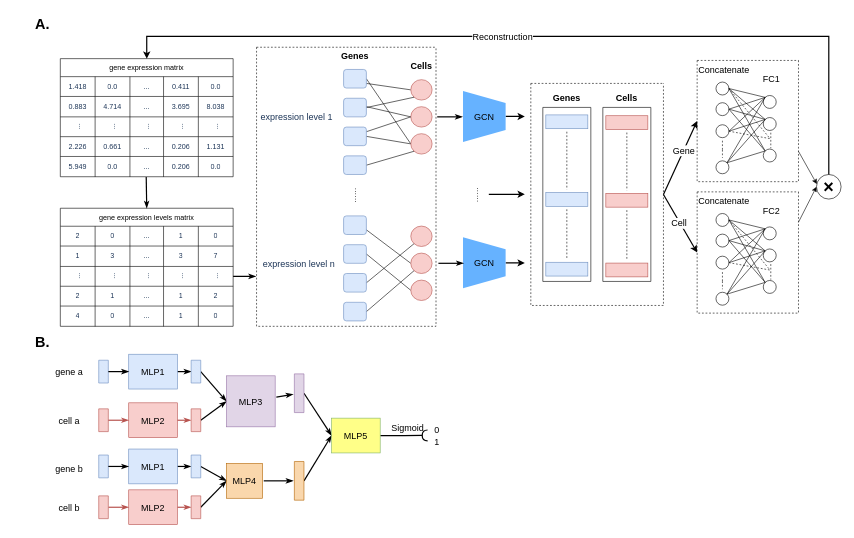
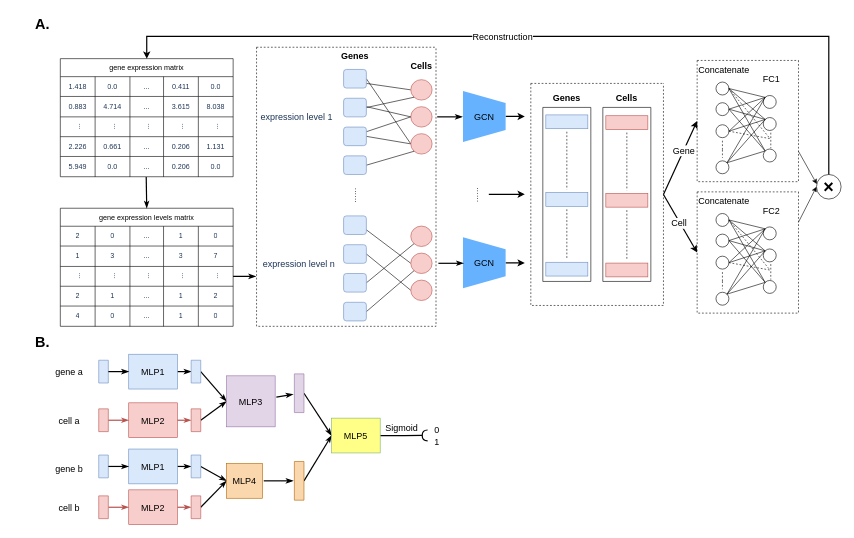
- <mxCell id="13" value="&lt;span&gt;3.695&lt;/span&gt;" style="shape=partialRectangle;html=1;whiteSpace=wrap;connectable=0;overflow=hidden;fillColor=none;top=0;left=0;bottom=0;right=0;pointerEvents=1;strokeColor=#457B9D;fontColor=#1D3557;" parent="9" vertex="1"><mxGeometry x="172" width="58" height="34" as="geometry"><mxRectangle width="58" height="34" as="alternateBounds" /></mxGeometry></mxCell>
+ <mxCell id="13" value="&lt;span&gt;3.615&lt;/span&gt;" style="shape=partialRectangle;html=1;whiteSpace=wrap;connectable=0;overflow=hidden;fillColor=none;top=0;left=0;bottom=0;right=0;pointerEvents=1;strokeColor=#457B9D;fontColor=#1D3557;" parent="9" vertex="1"><mxGeometry x="172" width="58" height="34" as="geometry"><mxRectangle width="58" height="34" as="alternateBounds" /></mxGeometry></mxCell>
- <mxCell id="141" value="Sigmoid" style="text;strokeColor=none;fillColor=none;align=center;verticalAlign=middle;rounded=0;shadow=0;sketch=0;fontSize=15;" parent="1" vertex="1"><mxGeometry x="664" y="703.5" width="30" height="15" as="geometry" /></mxCell>
+ <mxCell id="141" value="Sigmoid" style="text;strokeColor=none;fillColor=none;align=center;verticalAlign=middle;rounded=0;shadow=0;sketch=0;fontSize=15;" parent="1" vertex="1"><mxGeometry x="654" y="703.5" width="30" height="15" as="geometry" /></mxCell>
